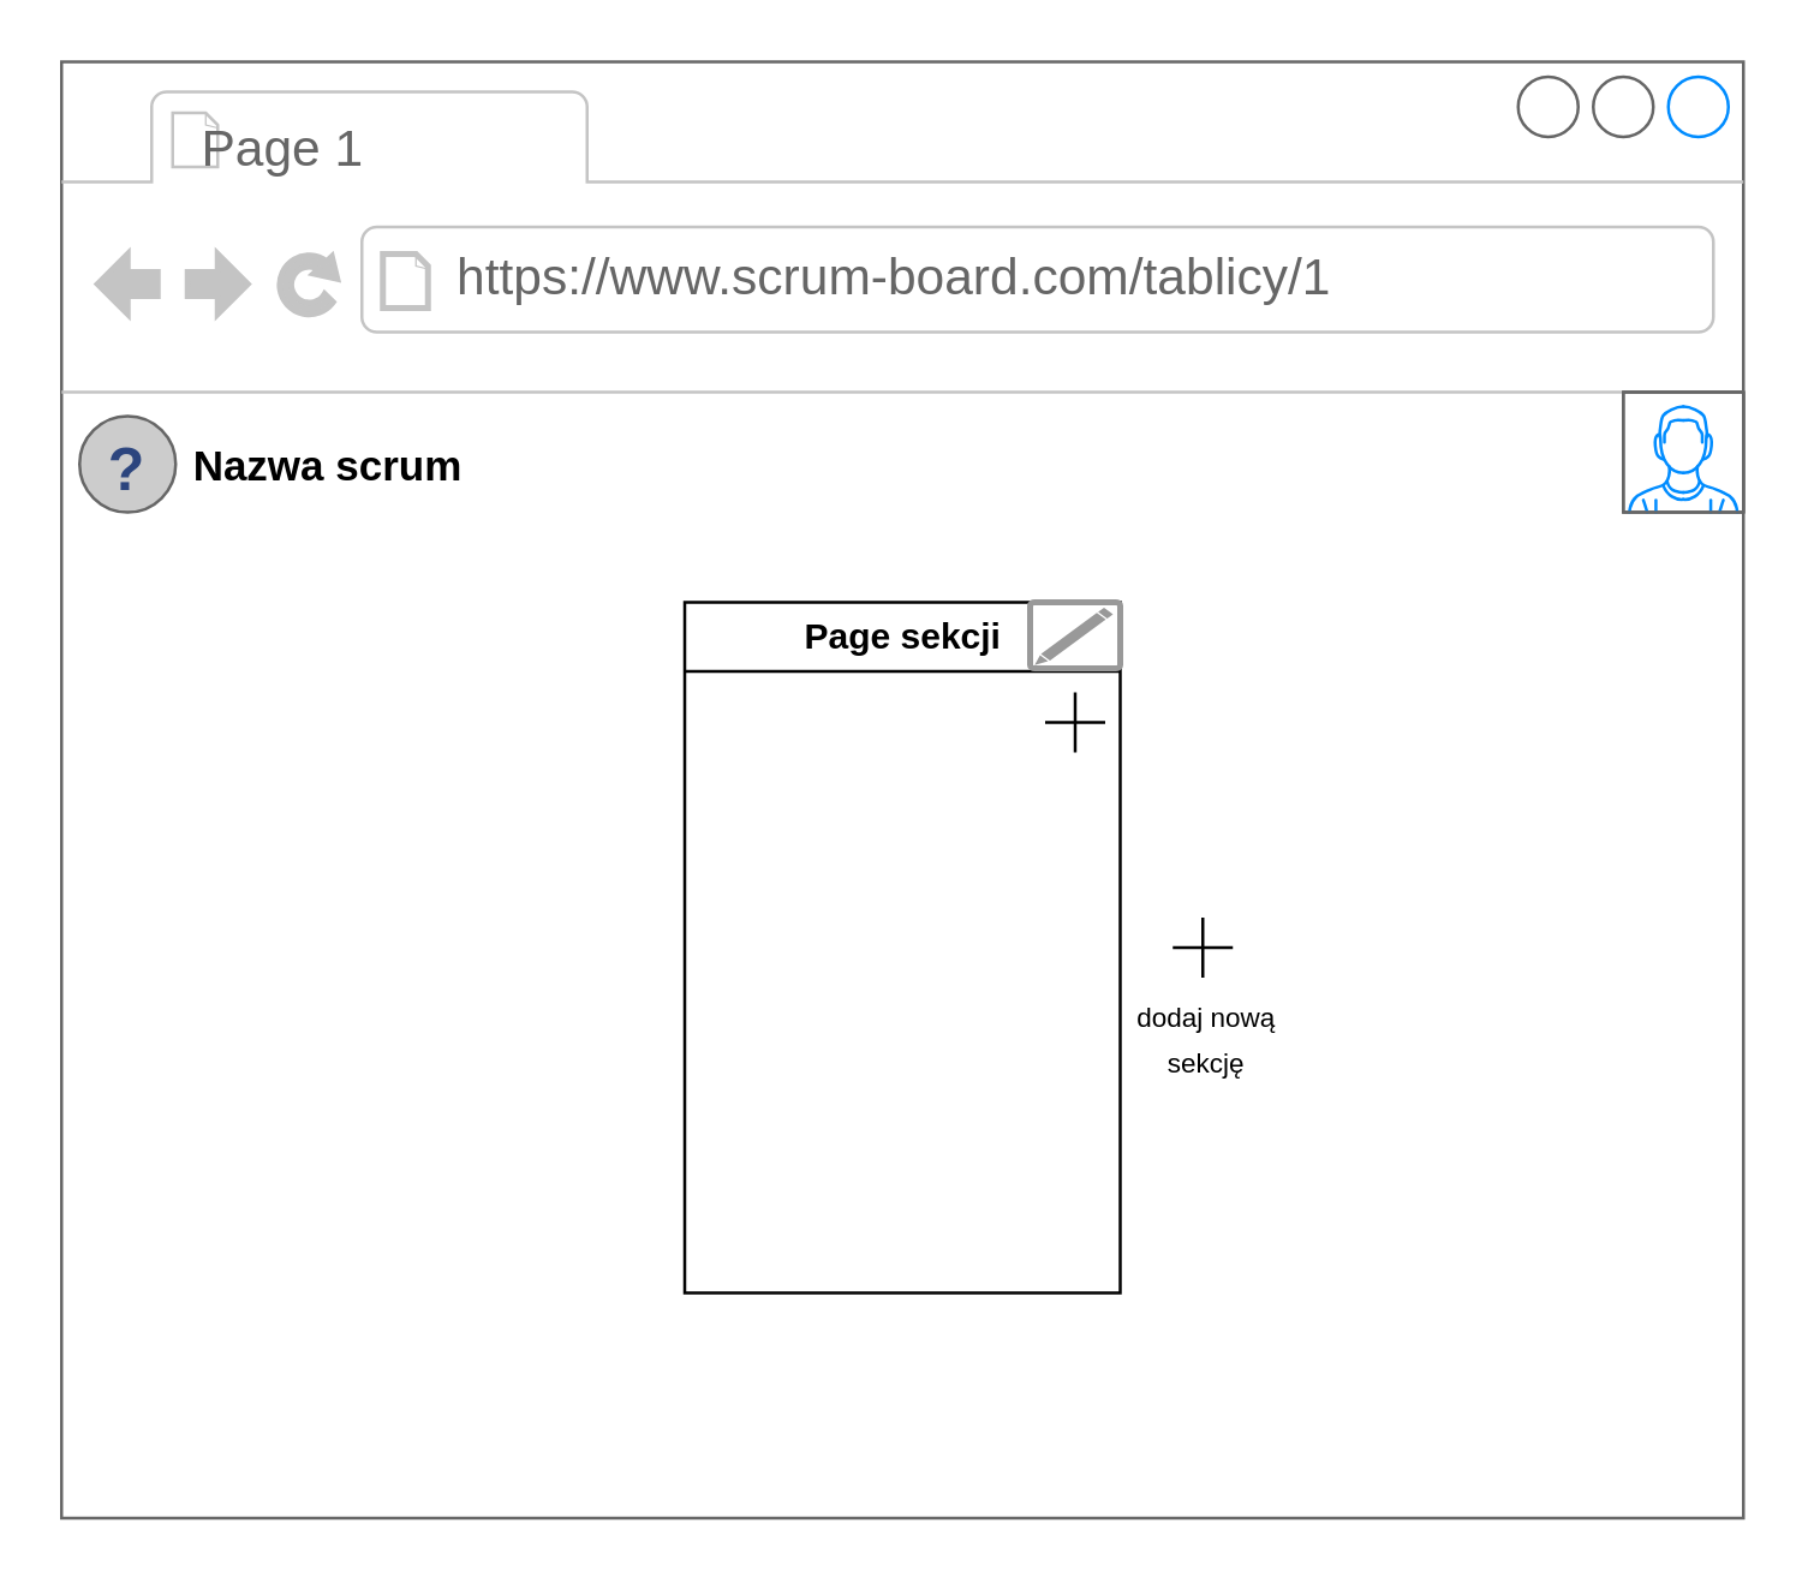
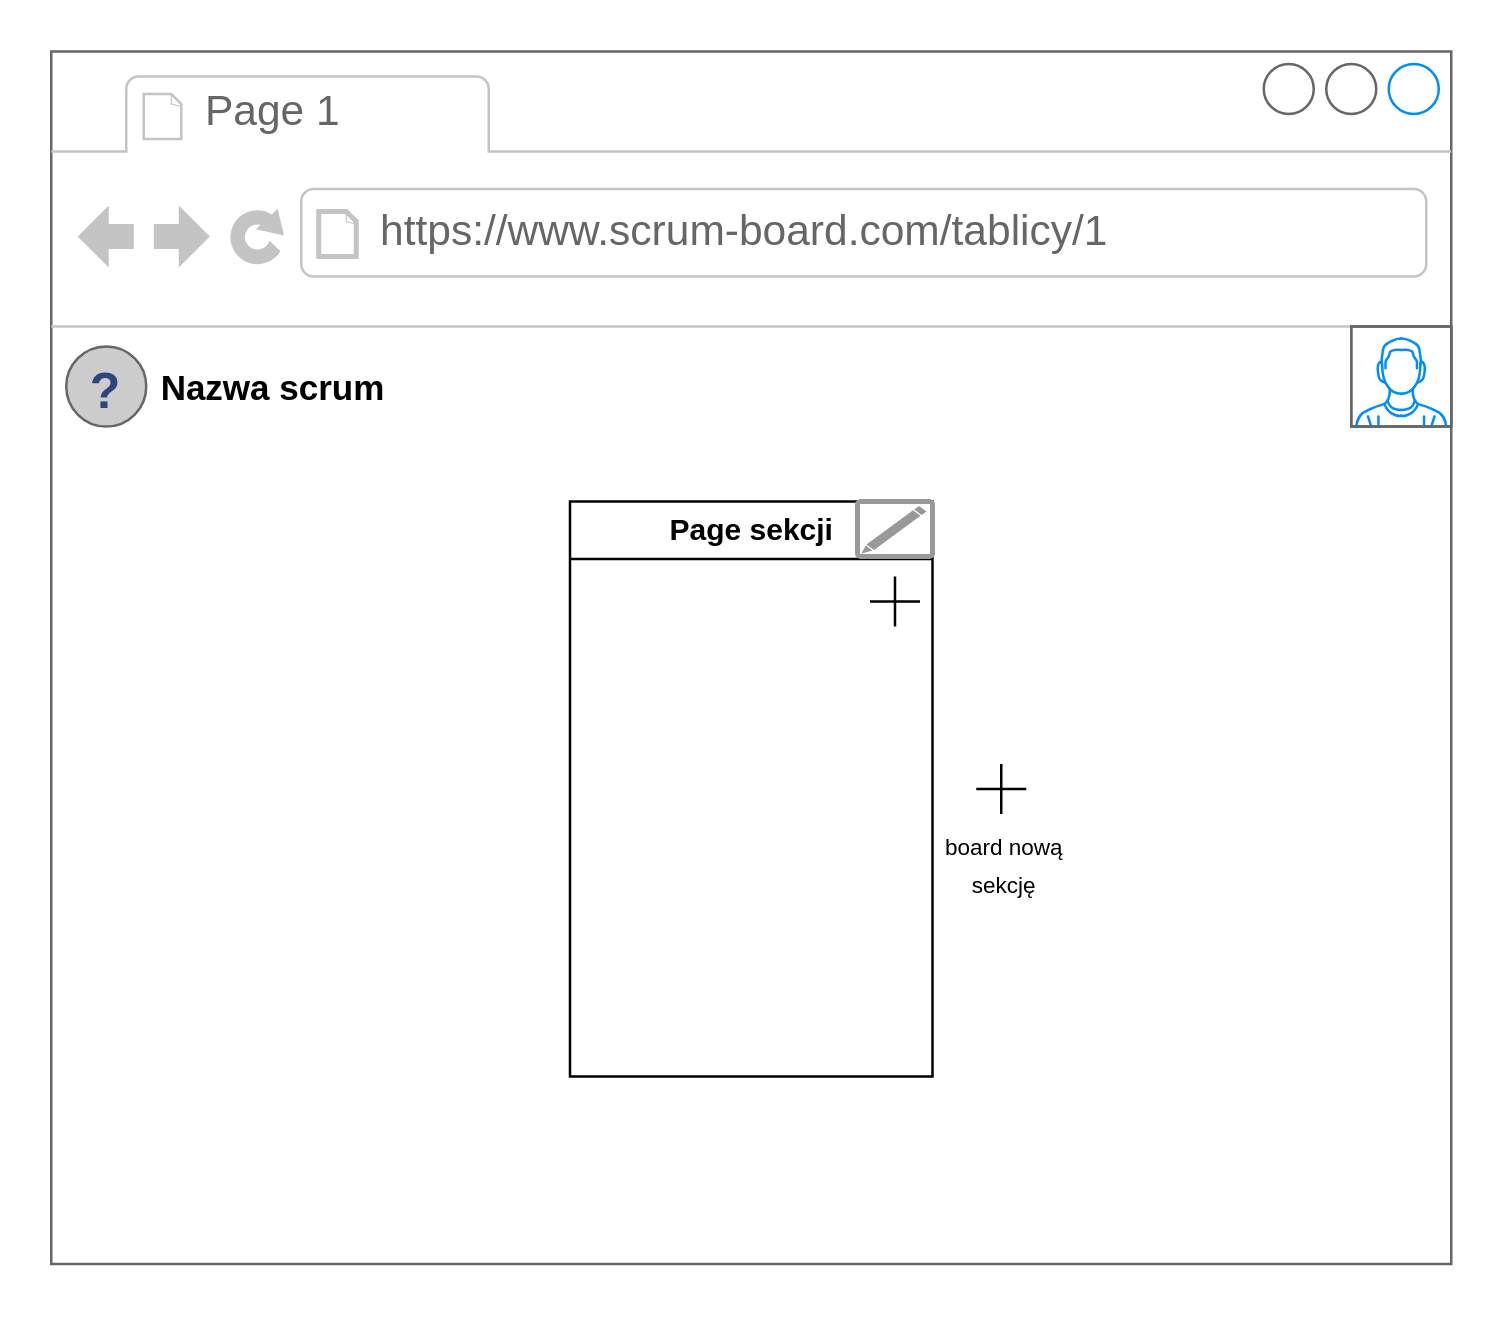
- <mxCell id="3" value="Page 1" style="strokeWidth=1;shadow=0;dashed=0;align=center;html=1;shape=mxgraph.mockup.containers.anchor;fontSize=17;fontColor=#666666;align=left;whiteSpace=wrap;" vertex="1" parent="2"><mxGeometry x="45" y="17" width="110" height="26" as="geometry" /></mxCell>
+ <mxCell id="3" value="Page 1" style="strokeWidth=1;shadow=0;dashed=0;align=center;html=1;shape=mxgraph.mockup.containers.anchor;fontSize=17;fontColor=#666666;align=left;whiteSpace=wrap;" vertex="1" parent="2"><mxGeometry x="60" y="12" width="110" height="26" as="geometry" /></mxCell>
- <mxCell id="16" value="&lt;font style=&quot;font-size: 9px;&quot;&gt;dodaj nową sekcję&lt;/font&gt;" style="text;html=1;align=center;verticalAlign=middle;whiteSpace=wrap;rounded=0;strokeWidth=1;" vertex="1" parent="2"><mxGeometry x="353" y="310" width="57" height="30" as="geometry" /></mxCell>
+ <mxCell id="16" value="&lt;font style=&quot;font-size: 9px;&quot;&gt;board nową sekcję&lt;/font&gt;" style="text;html=1;align=center;verticalAlign=middle;whiteSpace=wrap;rounded=0;strokeWidth=1;" vertex="1" parent="2"><mxGeometry x="353" y="310" width="57" height="30" as="geometry" /></mxCell>
